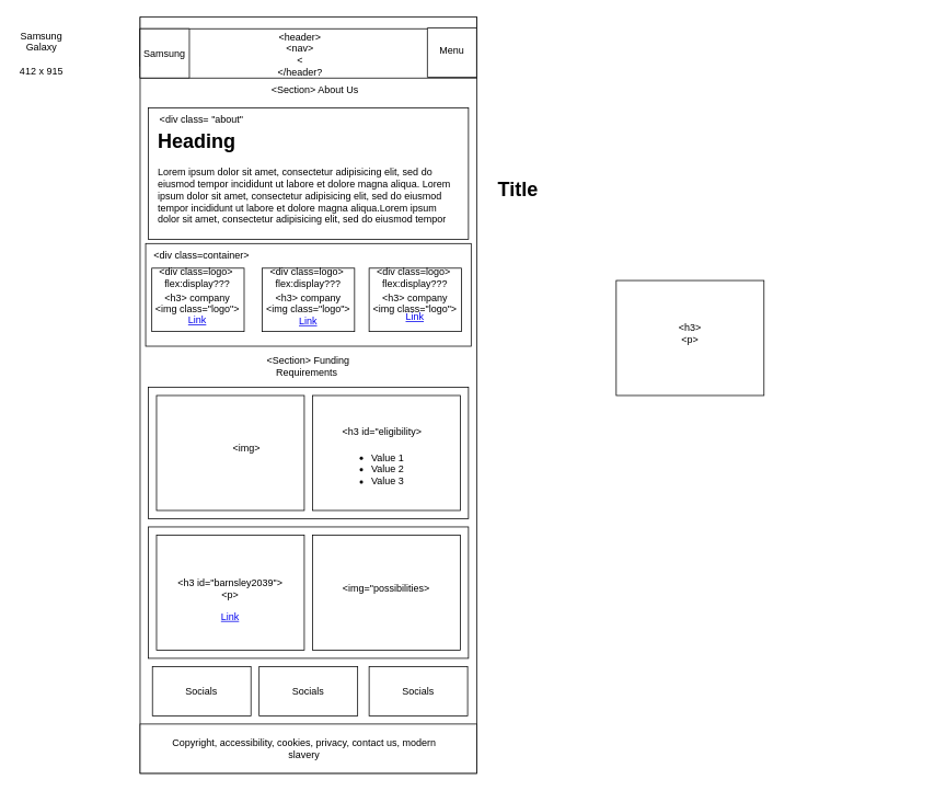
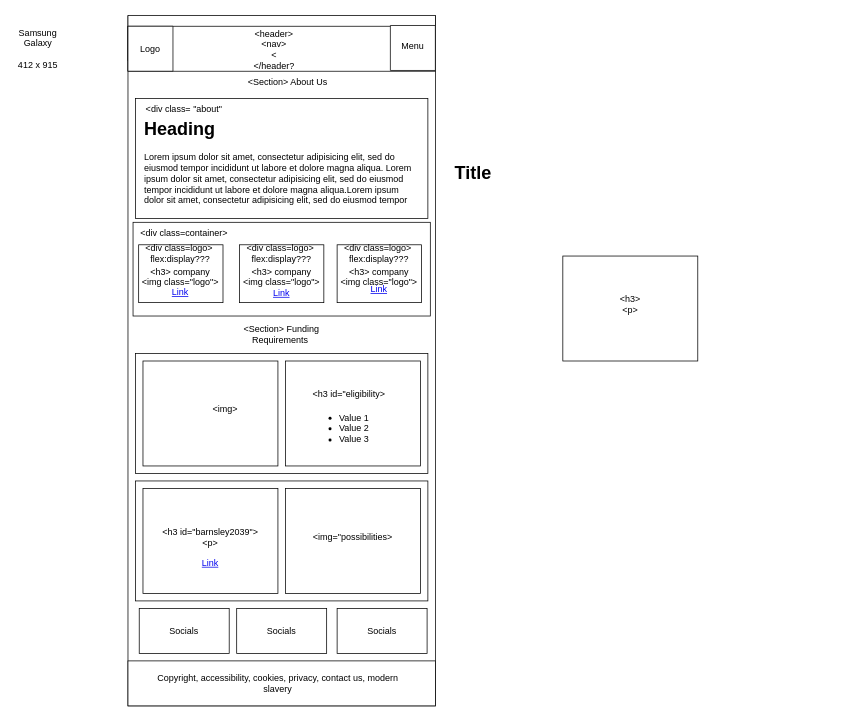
- <mxCell id="10" value="Samsung" style="text;html=1;align=center;verticalAlign=middle;whiteSpace=wrap;rounded=0;" parent="8" vertex="1"><mxGeometry y="15" width="60" height="30" as="geometry" /></mxCell>
+ <mxCell id="10" value="Logo" style="text;html=1;align=center;verticalAlign=middle;whiteSpace=wrap;rounded=0;" parent="8" vertex="1"><mxGeometry y="15" width="60" height="30" as="geometry" /></mxCell>
